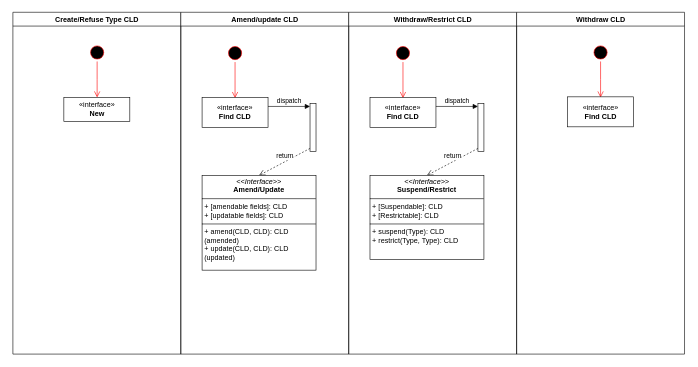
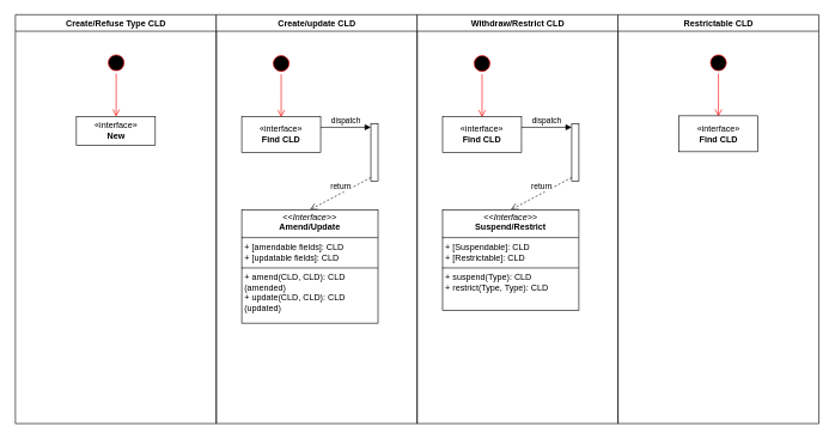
- <mxCell id="6" value="Amend/update CLD" style="swimlane;whiteSpace=wrap;startSize=23;" parent="1" vertex="1"><mxGeometry x="300.5" y="20" width="280" height="570" as="geometry" /></mxCell>
+ <mxCell id="6" value="Create/update CLD" style="swimlane;whiteSpace=wrap;startSize=23;" parent="1" vertex="1"><mxGeometry x="300.5" y="20" width="280" height="570" as="geometry" /></mxCell>
- <mxCell id="22" value="Withdraw CLD" style="swimlane;whiteSpace=wrap" vertex="1" parent="1"><mxGeometry x="860.5" y="20" width="280" height="570" as="geometry" /></mxCell>
+ <mxCell id="22" value="Restrictable CLD" style="swimlane;whiteSpace=wrap" vertex="1" parent="1"><mxGeometry x="860.5" y="20" width="280" height="570" as="geometry" /></mxCell>
